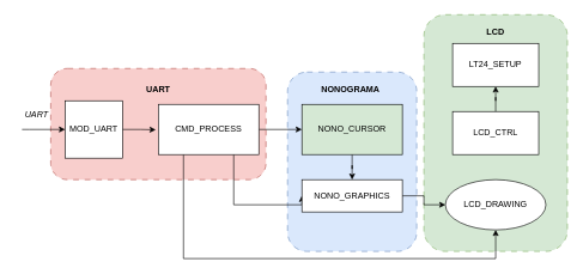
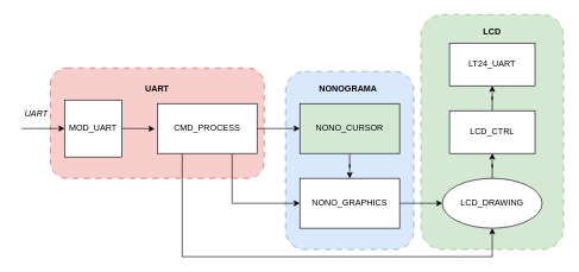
- <mxCell id="21" value="LT24_SETUP" style="rounded=0;whiteSpace=wrap;html=1;" vertex="1" parent="1"><mxGeometry x="630" y="60" width="120" height="60" as="geometry" /></mxCell>
+ <mxCell id="21" value="LT24_UART" style="rounded=0;whiteSpace=wrap;html=1;" vertex="1" parent="1"><mxGeometry x="630" y="60" width="120" height="60" as="geometry" /></mxCell>
+ <mxCell id="17" style="edgeStyle=orthogonalEdgeStyle;rounded=0;orthogonalLoop=1;jettySize=auto;html=1;entryX=0.5;entryY=1;entryDx=0;entryDy=0;" edge="1" parent="1" source="18" target="20"><mxGeometry relative="1" as="geometry"><mxPoint x="700" y="380" as="targetPoint" /></mxGeometry></mxCell>
- <mxCell id="16" value="NONO_GRAPHICS" style="rounded=0;whiteSpace=wrap;html=1;" vertex="1" parent="1"><mxGeometry x="420" y="250" width="140" height="45" as="geometry" /></mxCell>
+ <mxCell id="16" value="NONO_GRAPHICS" style="rounded=0;whiteSpace=wrap;html=1;" vertex="1" parent="1"><mxGeometry x="420" y="250" width="140" height="70" as="geometry" /></mxCell>
